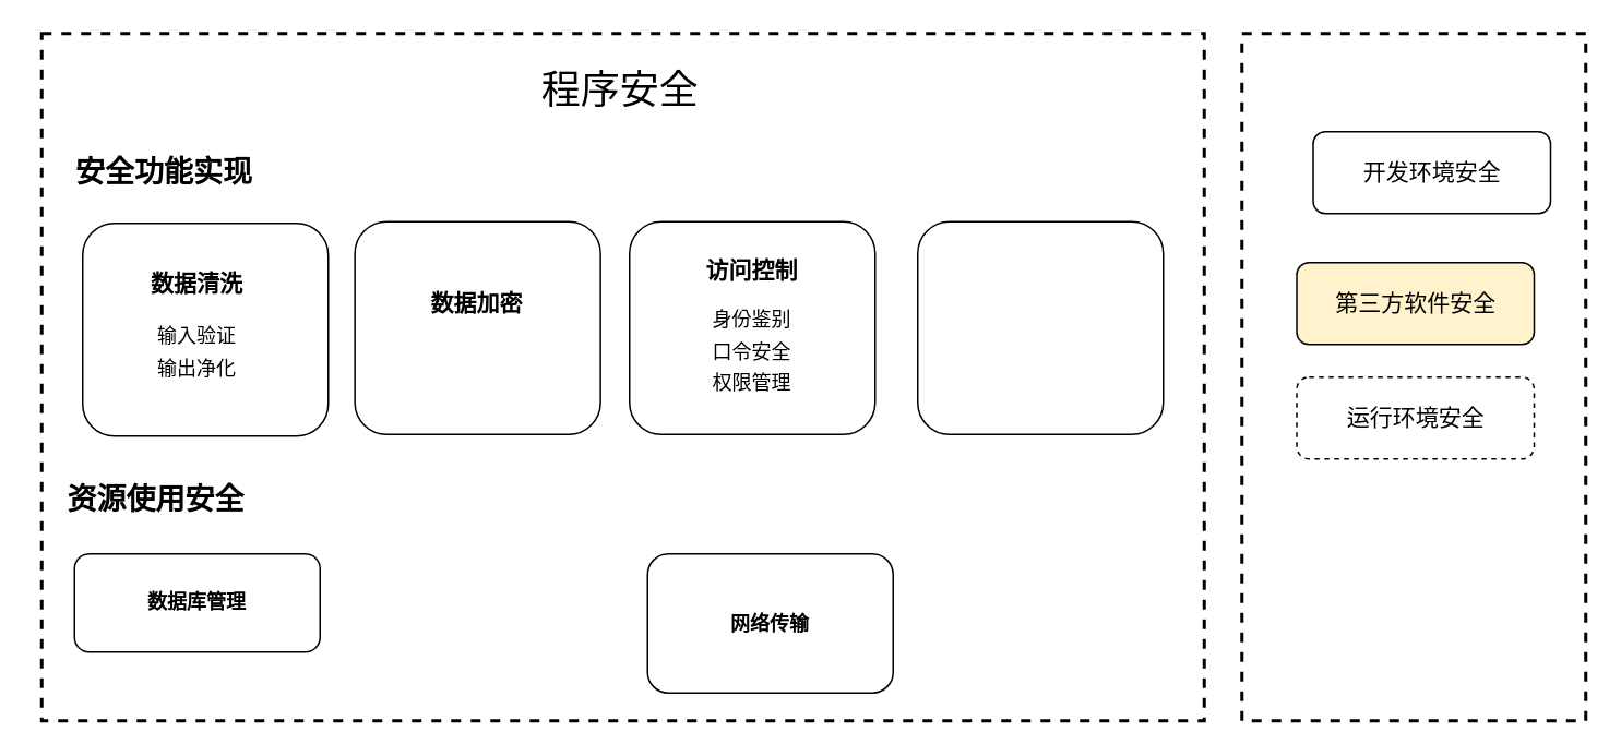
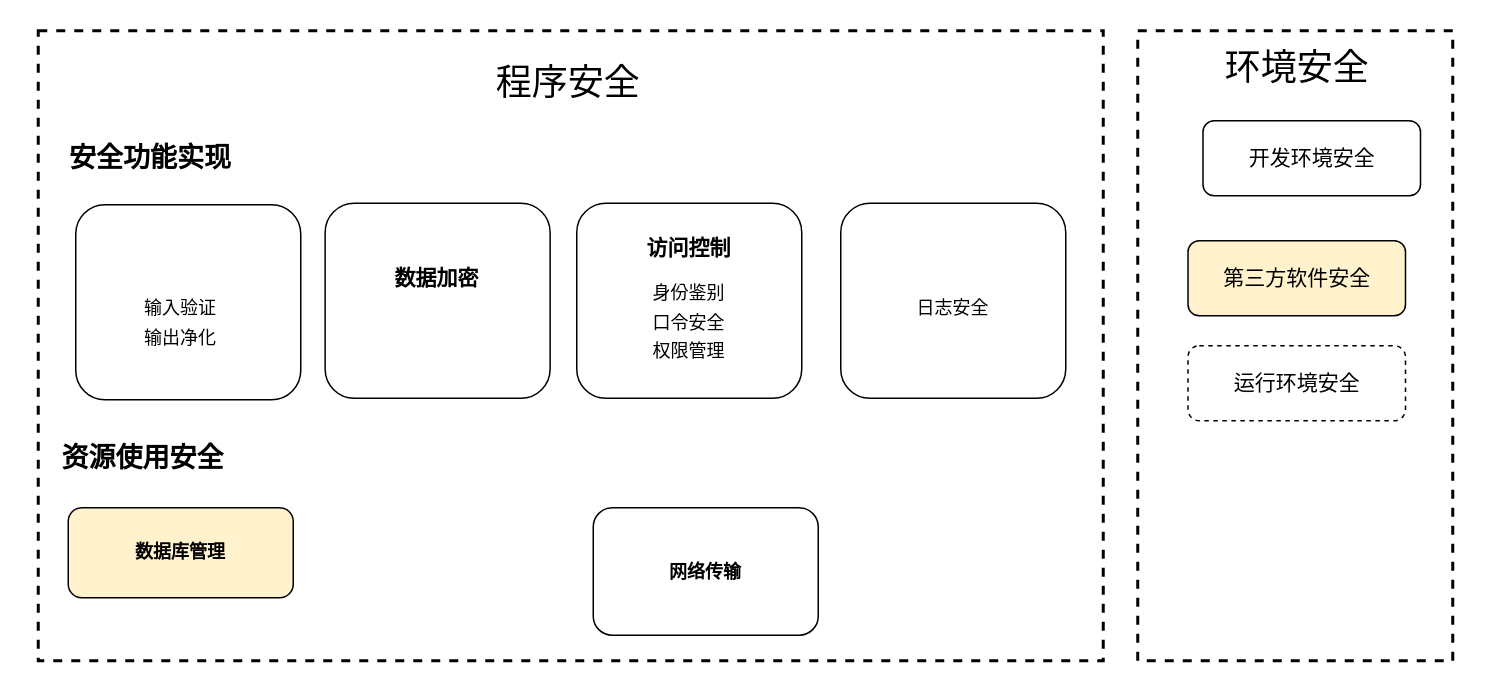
+ <mxCell id="4" value="环境安全" style="text;html=1;align=center;verticalAlign=middle;whiteSpace=wrap;rounded=0;fontSize=24;" vertex="1" parent="1"><mxGeometry x="797.75" y="30" width="132.5" height="30" as="geometry" /></mxCell>
- <mxCell id="10" value="数据清洗" style="text;html=1;align=center;verticalAlign=middle;whiteSpace=wrap;rounded=0;fontSize=14;fontStyle=1" vertex="1" parent="1"><mxGeometry x="70" y="158" width="100" height="30" as="geometry" /></mxCell>
+ <mxCell id="25" value="日志安全" style="text;html=1;align=center;verticalAlign=middle;whiteSpace=wrap;rounded=0;" vertex="1" parent="1"><mxGeometry x="585" y="190" width="100" height="30" as="geometry" /></mxCell>
- <mxCell id="16" value="数据库管理" style="rounded=1;whiteSpace=wrap;html=1;fontStyle=1" vertex="1" parent="1"><mxGeometry x="45" y="338" width="150" height="60" as="geometry" /></mxCell>
+ <mxCell id="16" value="数据库管理" style="rounded=1;whiteSpace=wrap;html=1;fontStyle=1;fillColor=#fff2cc;" vertex="1" parent="1"><mxGeometry x="45" y="338" width="150" height="60" as="geometry" /></mxCell>
